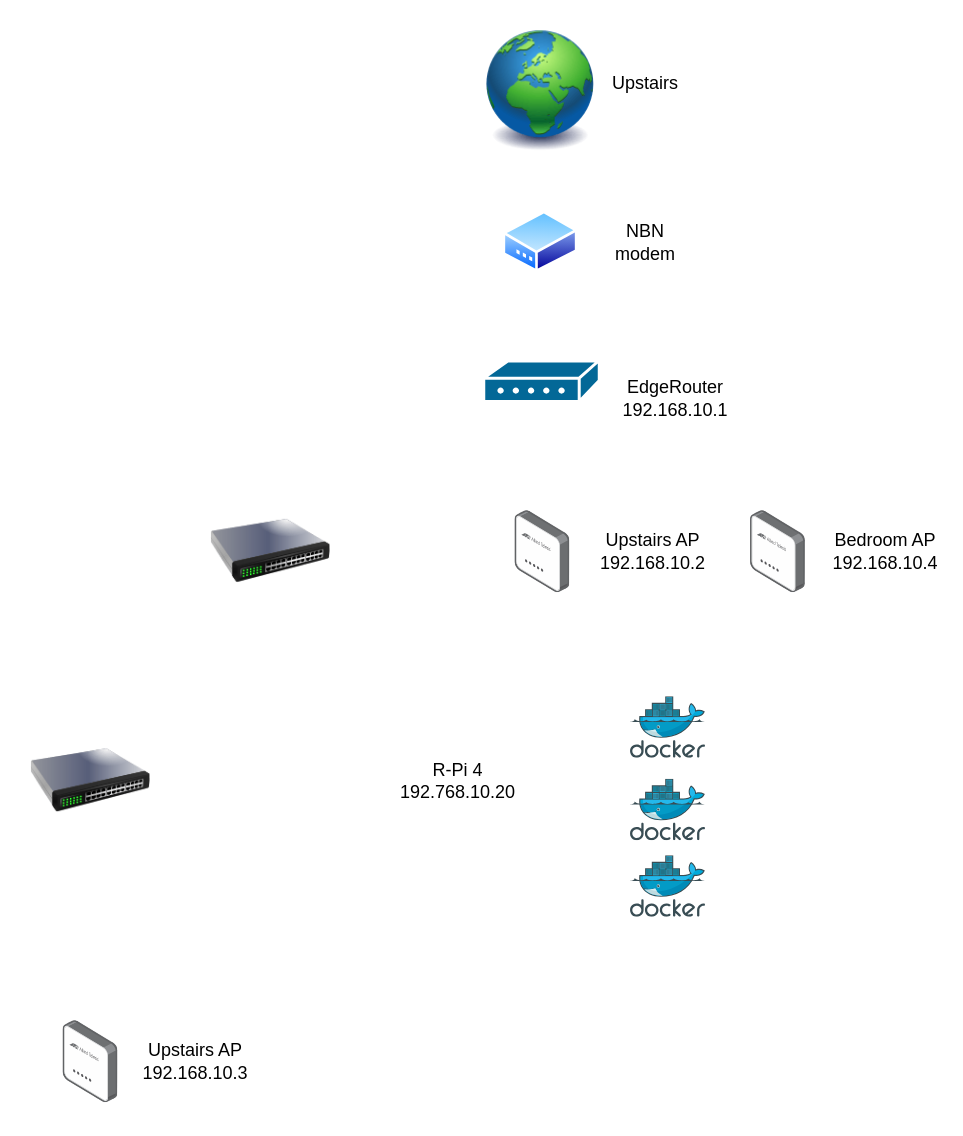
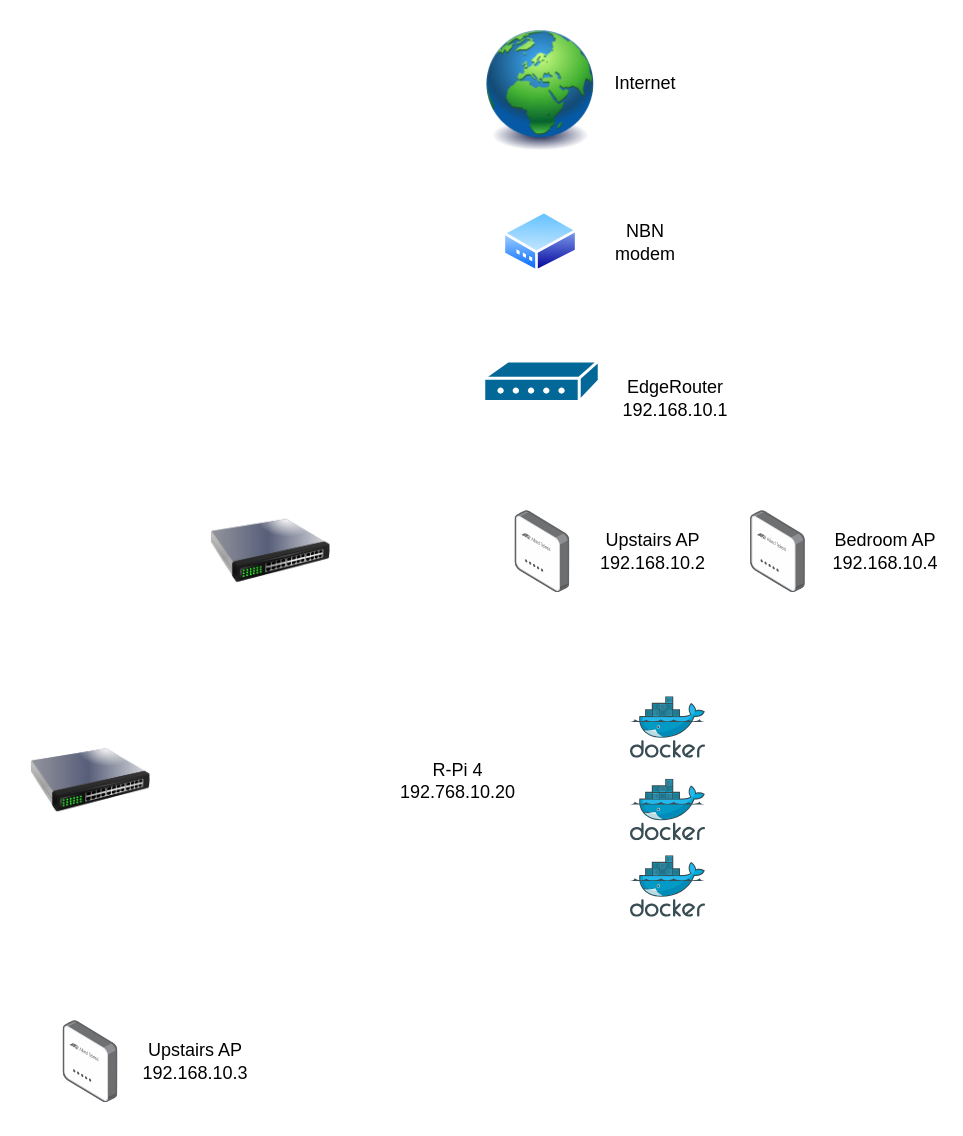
- <mxCell id="3" value="Upstairs" style="text;strokeColor=none;align=center;fillColor=none;html=1;verticalAlign=middle;whiteSpace=wrap;rounded=0;" vertex="1" parent="1"><mxGeometry x="400" y="40" width="60" height="30" as="geometry" /></mxCell>
+ <mxCell id="3" value="Internet" style="text;strokeColor=none;align=center;fillColor=none;html=1;verticalAlign=middle;whiteSpace=wrap;rounded=0;" vertex="1" parent="1"><mxGeometry x="400" y="40" width="60" height="30" as="geometry" /></mxCell>
